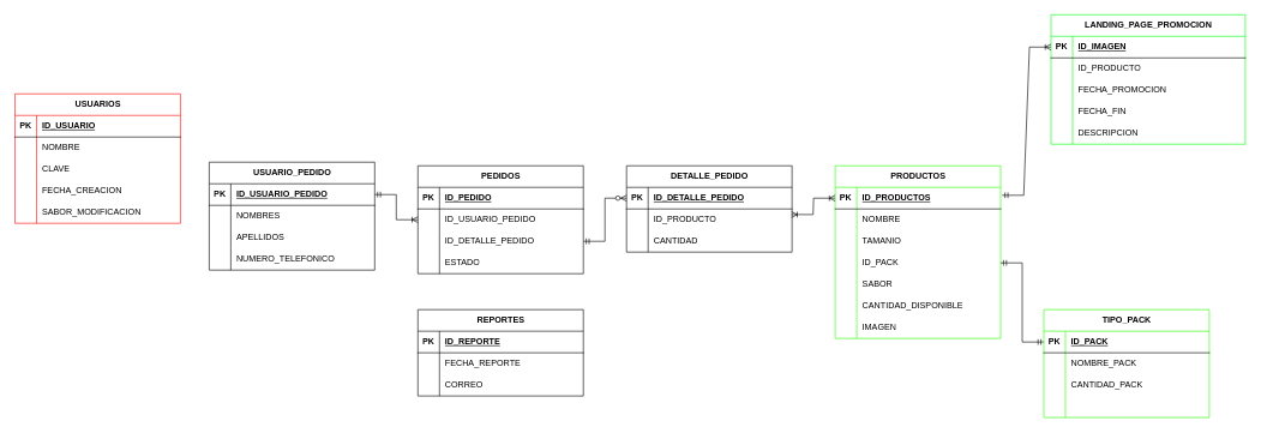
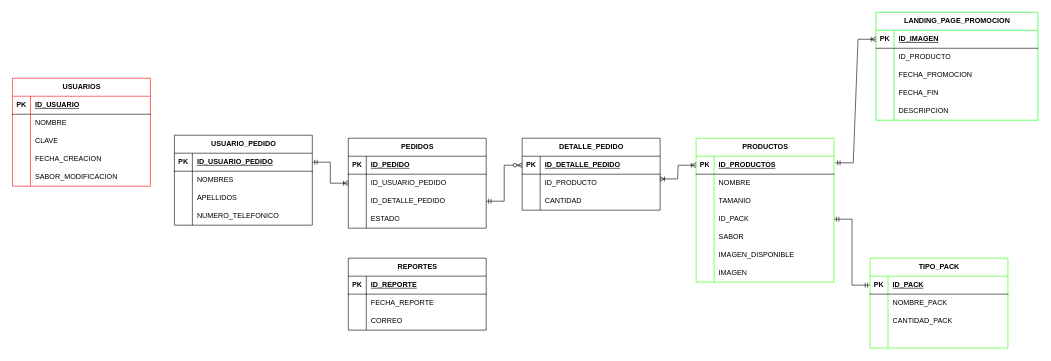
- <mxCell id="20" value="CANTIDAD_DISPONIBLE" style="shape=partialRectangle;connectable=0;fillColor=none;top=0;left=0;bottom=0;right=0;align=left;spacingLeft=6;overflow=hidden;whiteSpace=wrap;html=1;" parent="18" vertex="1"><mxGeometry x="30" width="200" height="30" as="geometry"><mxRectangle width="200" height="30" as="alternateBounds" /></mxGeometry></mxCell>
+ <mxCell id="20" value="IMAGEN_DISPONIBLE" style="shape=partialRectangle;connectable=0;fillColor=none;top=0;left=0;bottom=0;right=0;align=left;spacingLeft=6;overflow=hidden;whiteSpace=wrap;html=1;" parent="18" vertex="1"><mxGeometry x="30" width="200" height="30" as="geometry"><mxRectangle width="200" height="30" as="alternateBounds" /></mxGeometry></mxCell>
